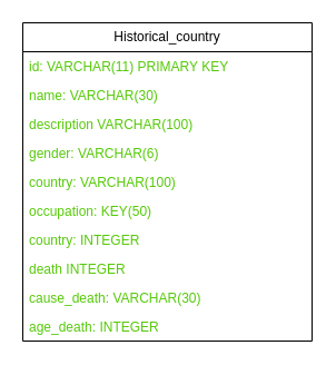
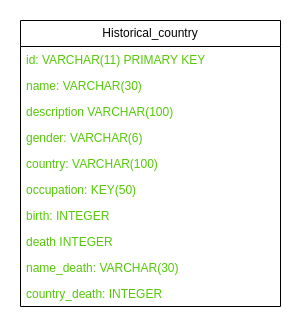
- <mxCell id="9" value="country: INTEGER" style="text;strokeColor=none;fillColor=none;align=left;verticalAlign=top;spacingLeft=4;spacingRight=4;overflow=hidden;rotatable=0;points=[[0,0.5],[1,0.5]];portConstraint=eastwest;fontColor=#55C908;" parent="2" vertex="1"><mxGeometry y="182" width="260" height="26" as="geometry" /></mxCell>
+ <mxCell id="9" value="birth: INTEGER" style="text;strokeColor=none;fillColor=none;align=left;verticalAlign=top;spacingLeft=4;spacingRight=4;overflow=hidden;rotatable=0;points=[[0,0.5],[1,0.5]];portConstraint=eastwest;fontColor=#55C908;" parent="2" vertex="1"><mxGeometry y="182" width="260" height="26" as="geometry" /></mxCell>
- <mxCell id="11" value="cause_death: VARCHAR(30)" style="text;strokeColor=none;fillColor=none;align=left;verticalAlign=top;spacingLeft=4;spacingRight=4;overflow=hidden;rotatable=0;points=[[0,0.5],[1,0.5]];portConstraint=eastwest;fontColor=#55C908;" parent="2" vertex="1"><mxGeometry y="234" width="260" height="26" as="geometry" /></mxCell>
+ <mxCell id="11" value="name_death: VARCHAR(30)" style="text;strokeColor=none;fillColor=none;align=left;verticalAlign=top;spacingLeft=4;spacingRight=4;overflow=hidden;rotatable=0;points=[[0,0.5],[1,0.5]];portConstraint=eastwest;fontColor=#55C908;" parent="2" vertex="1"><mxGeometry y="234" width="260" height="26" as="geometry" /></mxCell>
- <mxCell id="12" value="age_death: INTEGER" style="text;strokeColor=none;fillColor=none;align=left;verticalAlign=top;spacingLeft=4;spacingRight=4;overflow=hidden;rotatable=0;points=[[0,0.5],[1,0.5]];portConstraint=eastwest;fontColor=#55C908;" parent="2" vertex="1"><mxGeometry y="260" width="260" height="26" as="geometry" /></mxCell>
+ <mxCell id="12" value="country_death: INTEGER" style="text;strokeColor=none;fillColor=none;align=left;verticalAlign=top;spacingLeft=4;spacingRight=4;overflow=hidden;rotatable=0;points=[[0,0.5],[1,0.5]];portConstraint=eastwest;fontColor=#55C908;" parent="2" vertex="1"><mxGeometry y="260" width="260" height="26" as="geometry" /></mxCell>
